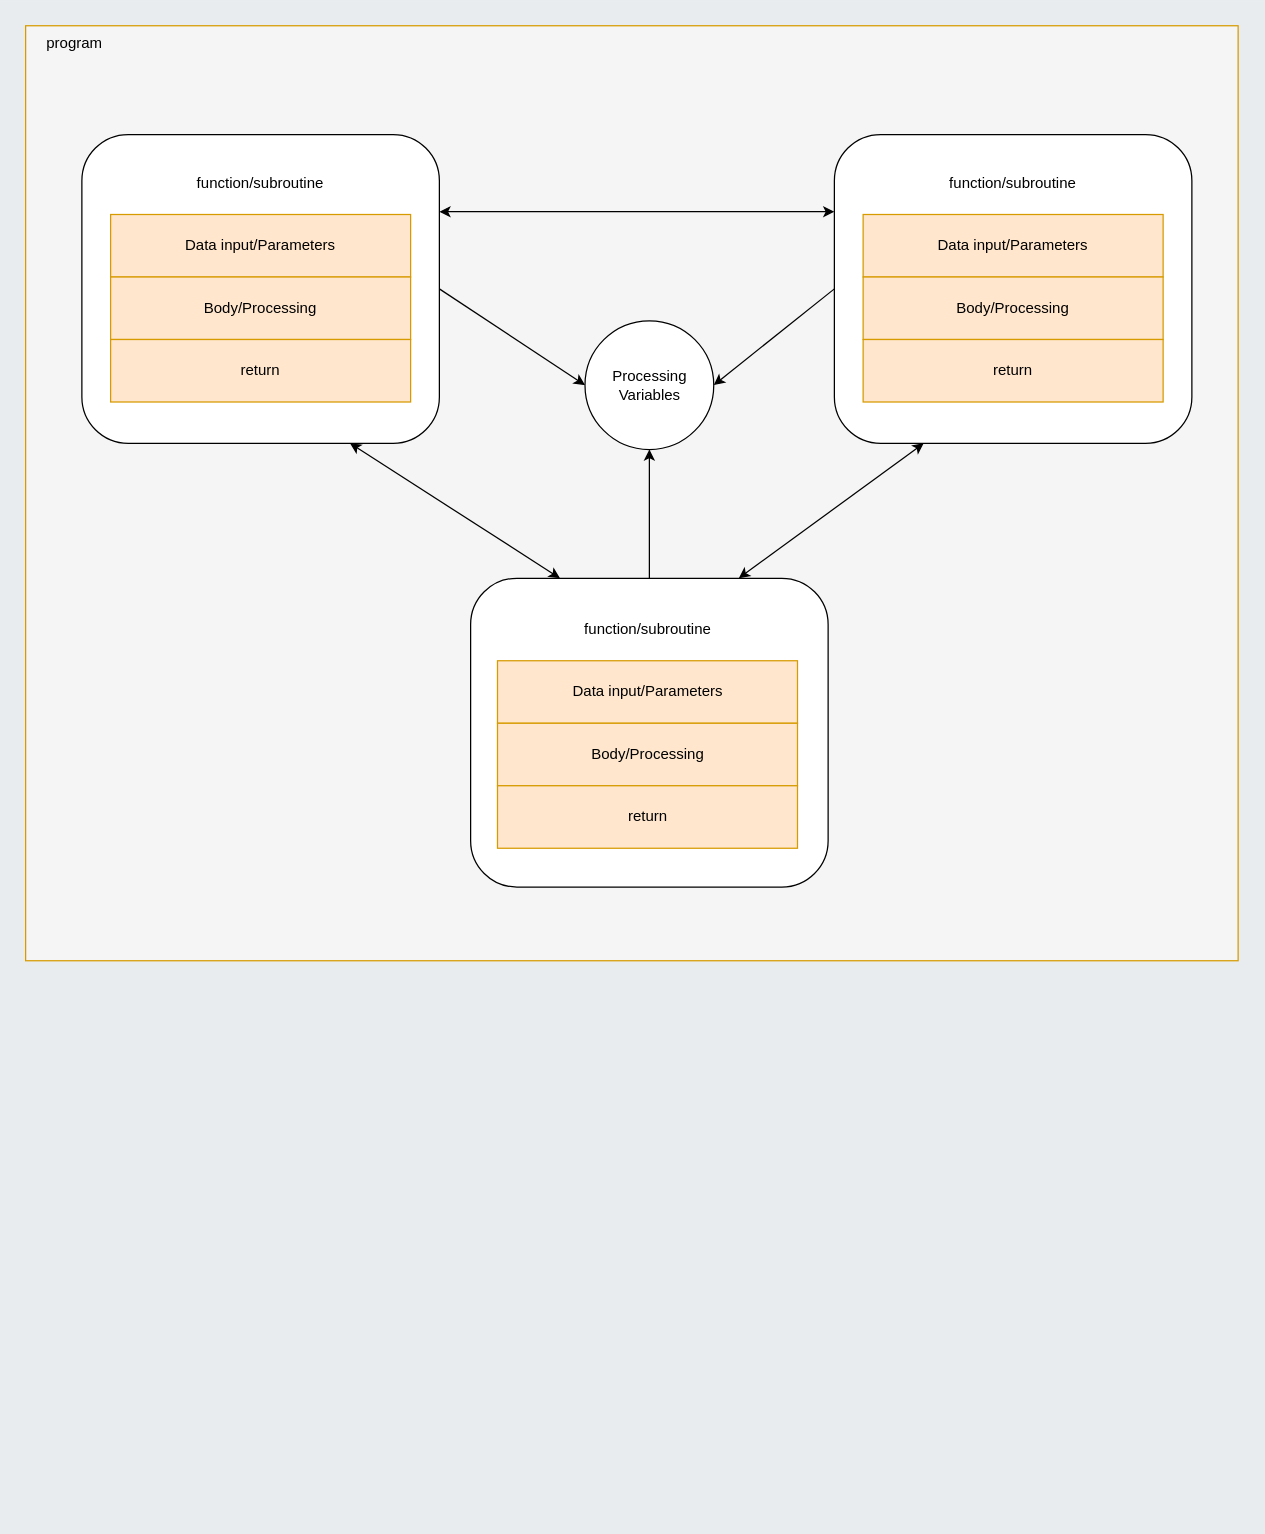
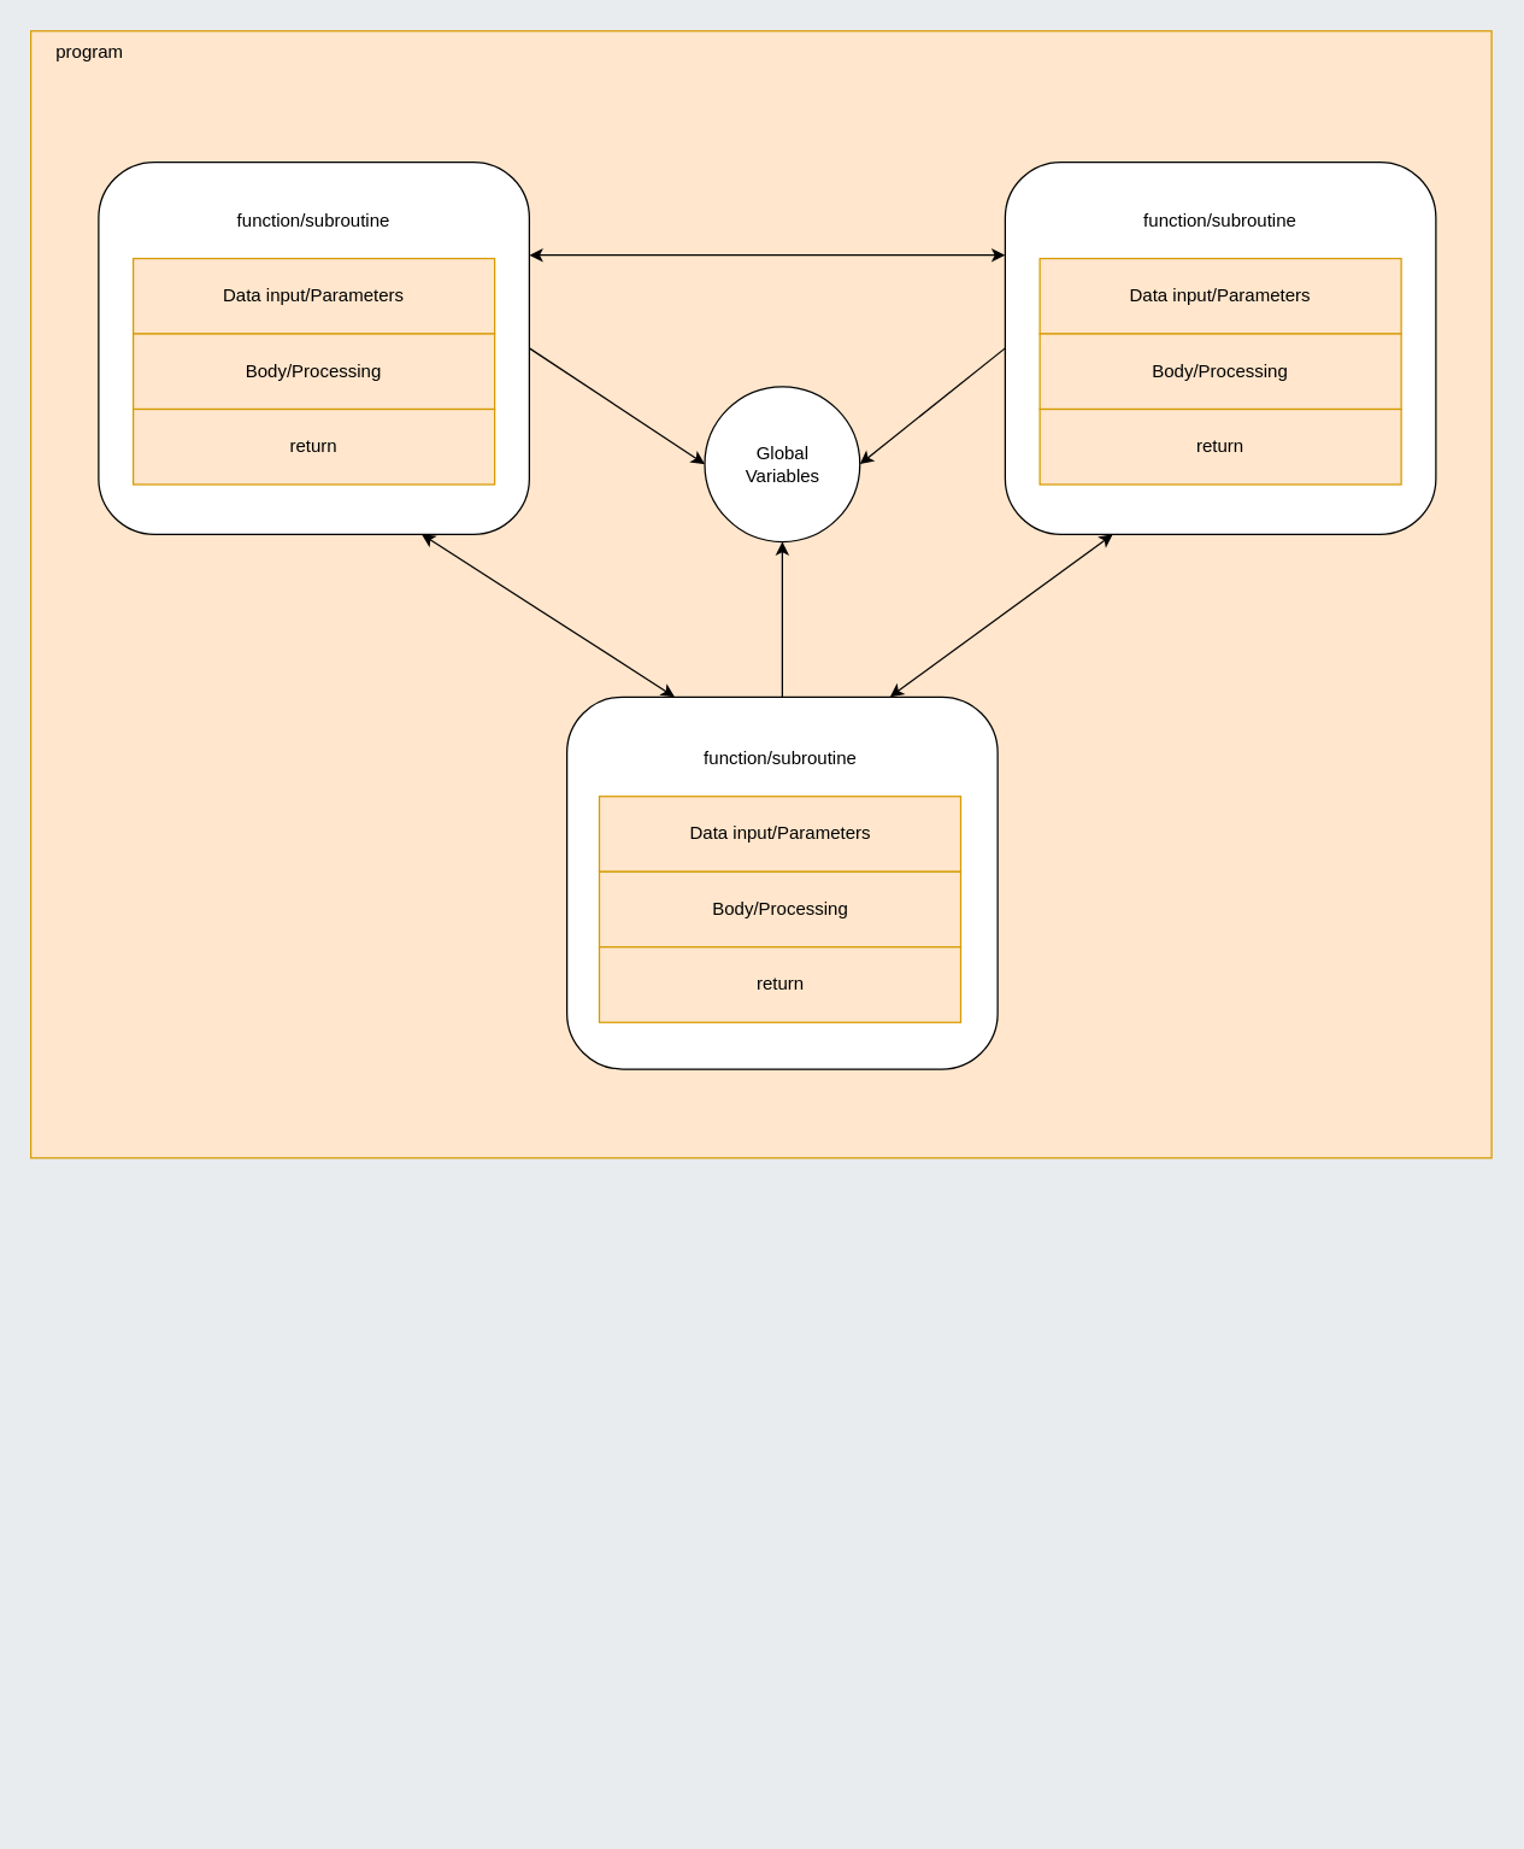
- <mxCell id="14" value="&lt;div&gt;Processing&lt;/div&gt;&lt;div&gt;Variables&lt;/div&gt;" style="ellipse;whiteSpace=wrap;html=1;aspect=fixed;align=center;" parent="1" vertex="1"><mxGeometry x="467.5" y="256" width="103" height="103" as="geometry" /></mxCell>
+ <mxCell id="14" value="&lt;div&gt;Global&lt;/div&gt;&lt;div&gt;Variables&lt;/div&gt;" style="ellipse;whiteSpace=wrap;html=1;aspect=fixed;align=center;" parent="1" vertex="1"><mxGeometry x="467.5" y="256" width="103" height="103" as="geometry" /></mxCell>
- <mxCell id="2" value="program" style="rounded=0;whiteSpace=wrap;html=1;fillColor=#f5f5f5;strokeColor=#d79b00;align=left;verticalAlign=top;perimeterSpacing=0;spacingTop=0;spacingLeft=15;" parent="1" vertex="1"><mxGeometry x="20" y="20" width="970" height="748" as="geometry" /></mxCell>
+ <mxCell id="2" value="program" style="rounded=0;whiteSpace=wrap;html=1;fillColor=#ffe6cc;strokeColor=#d79b00;align=left;verticalAlign=top;perimeterSpacing=0;spacingTop=0;spacingLeft=15;" parent="1" vertex="1"><mxGeometry x="20" y="20" width="970" height="748" as="geometry" /></mxCell>
